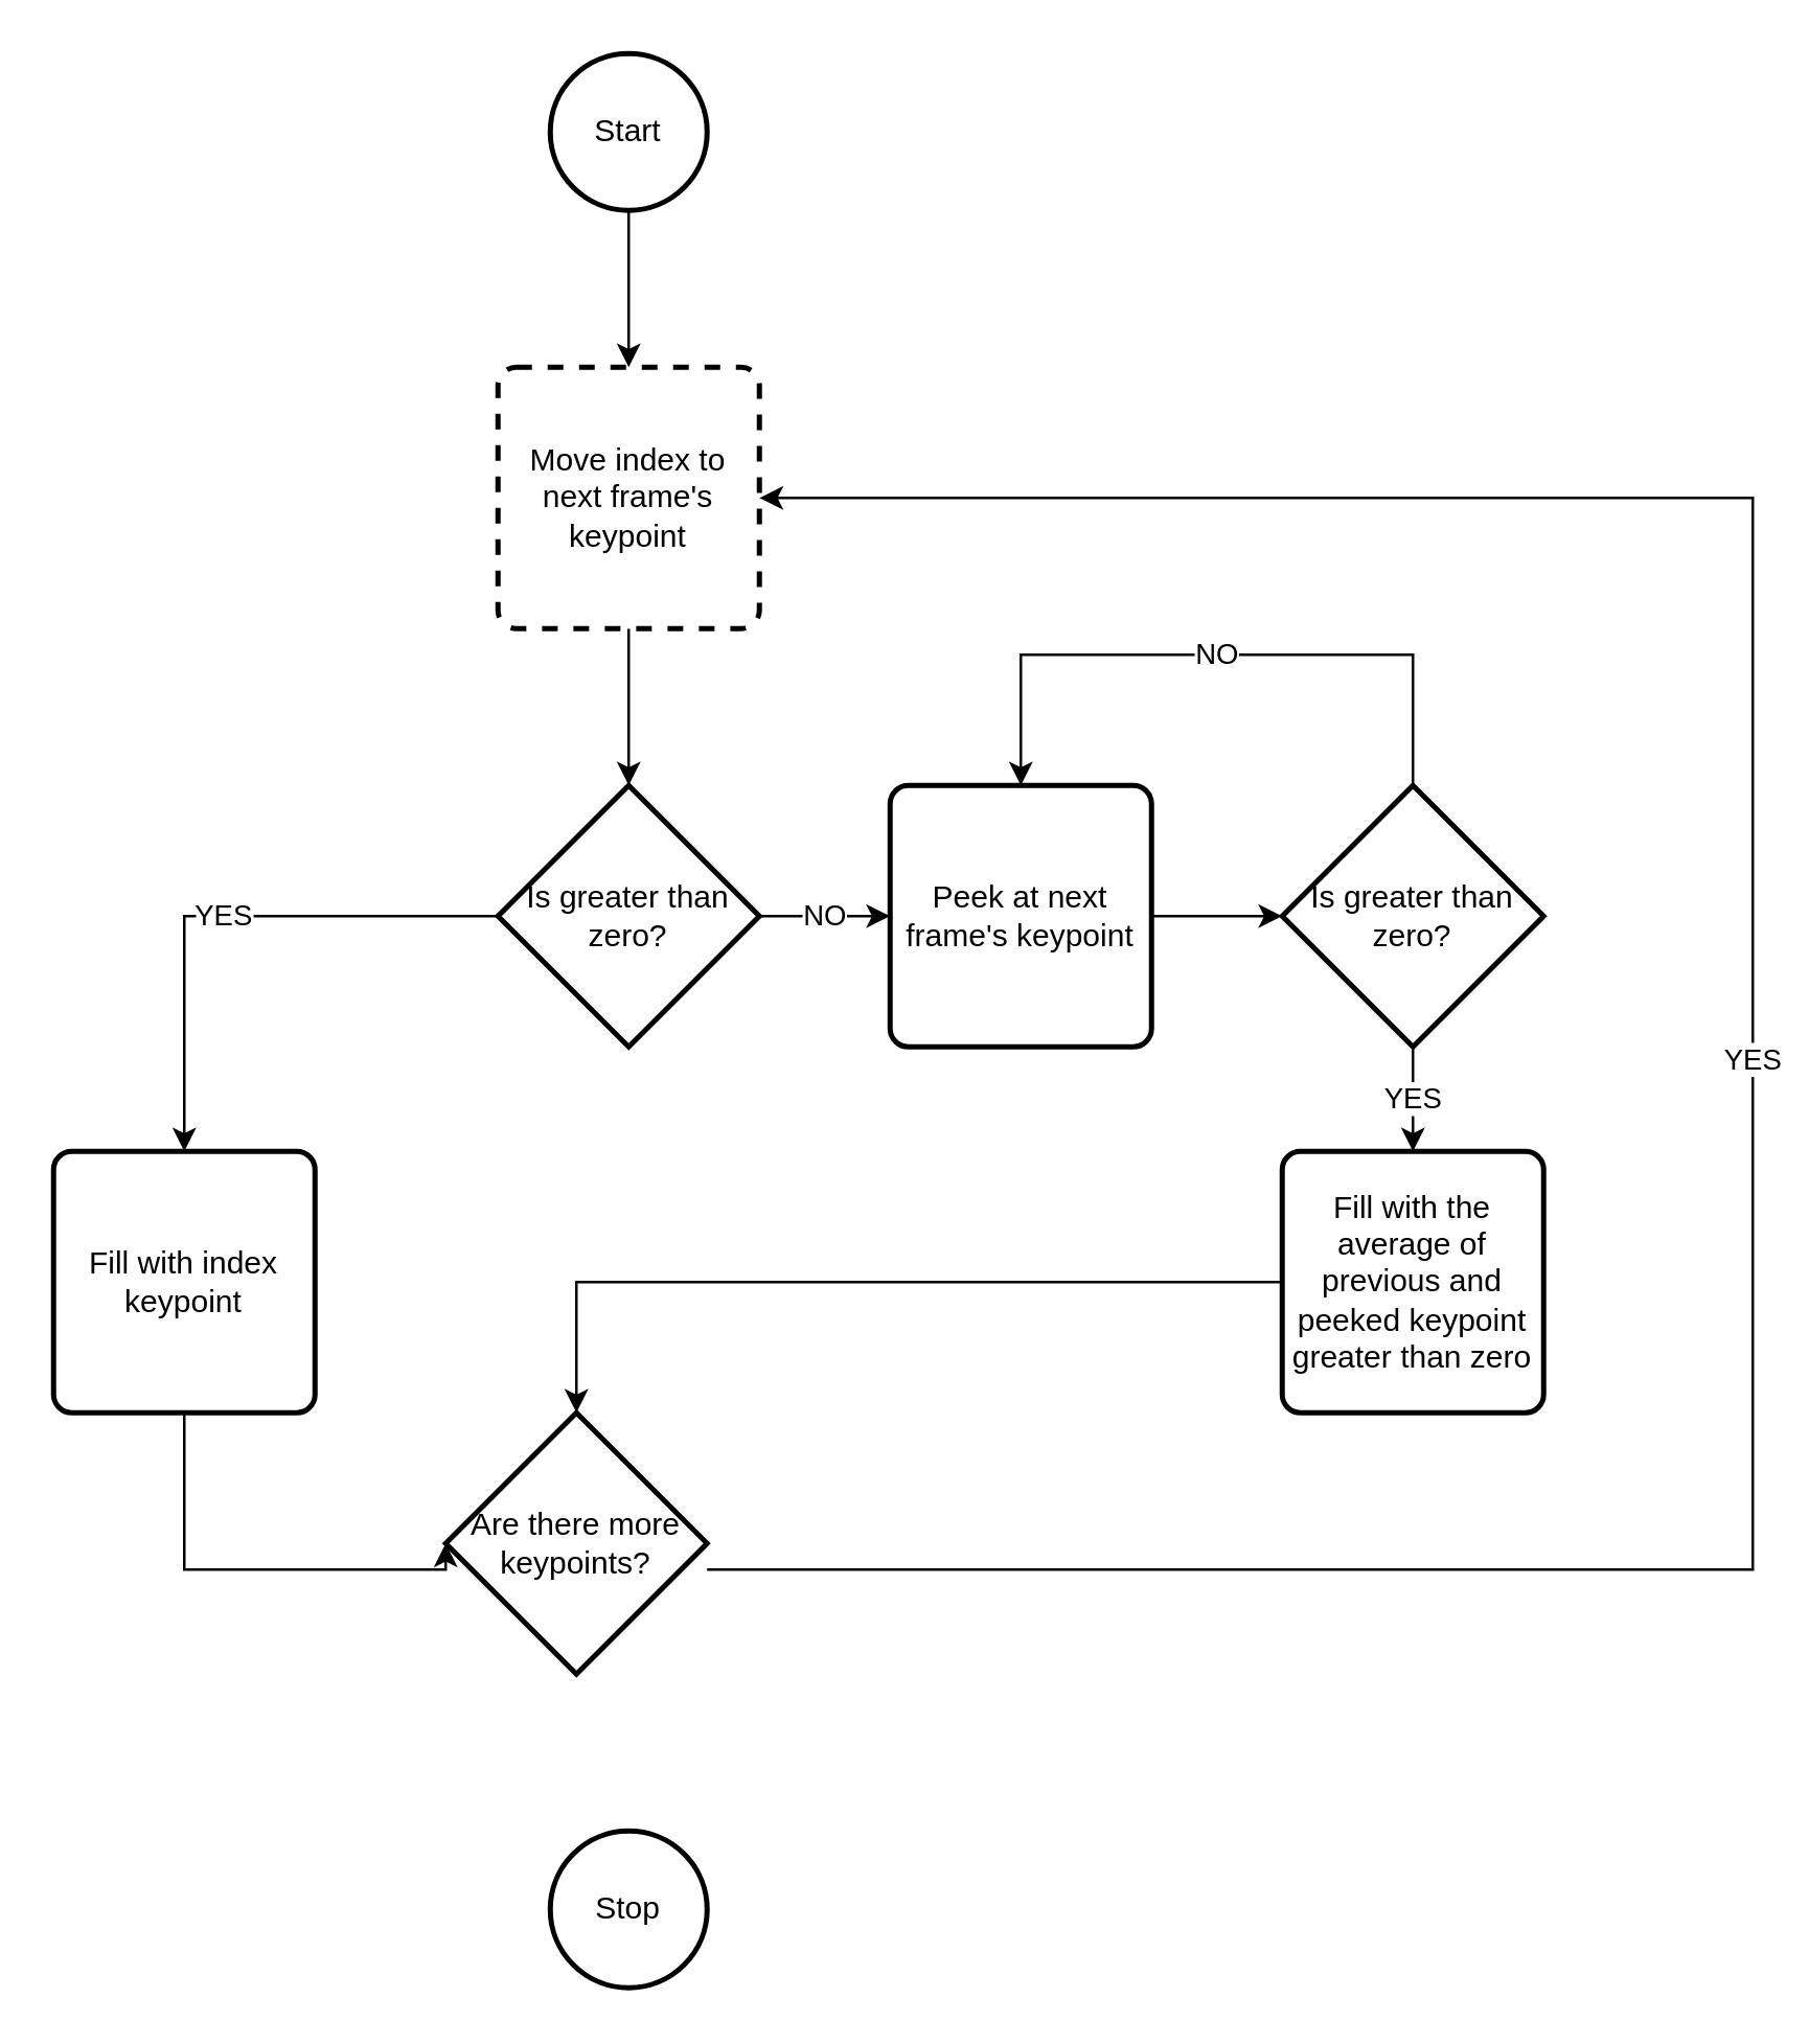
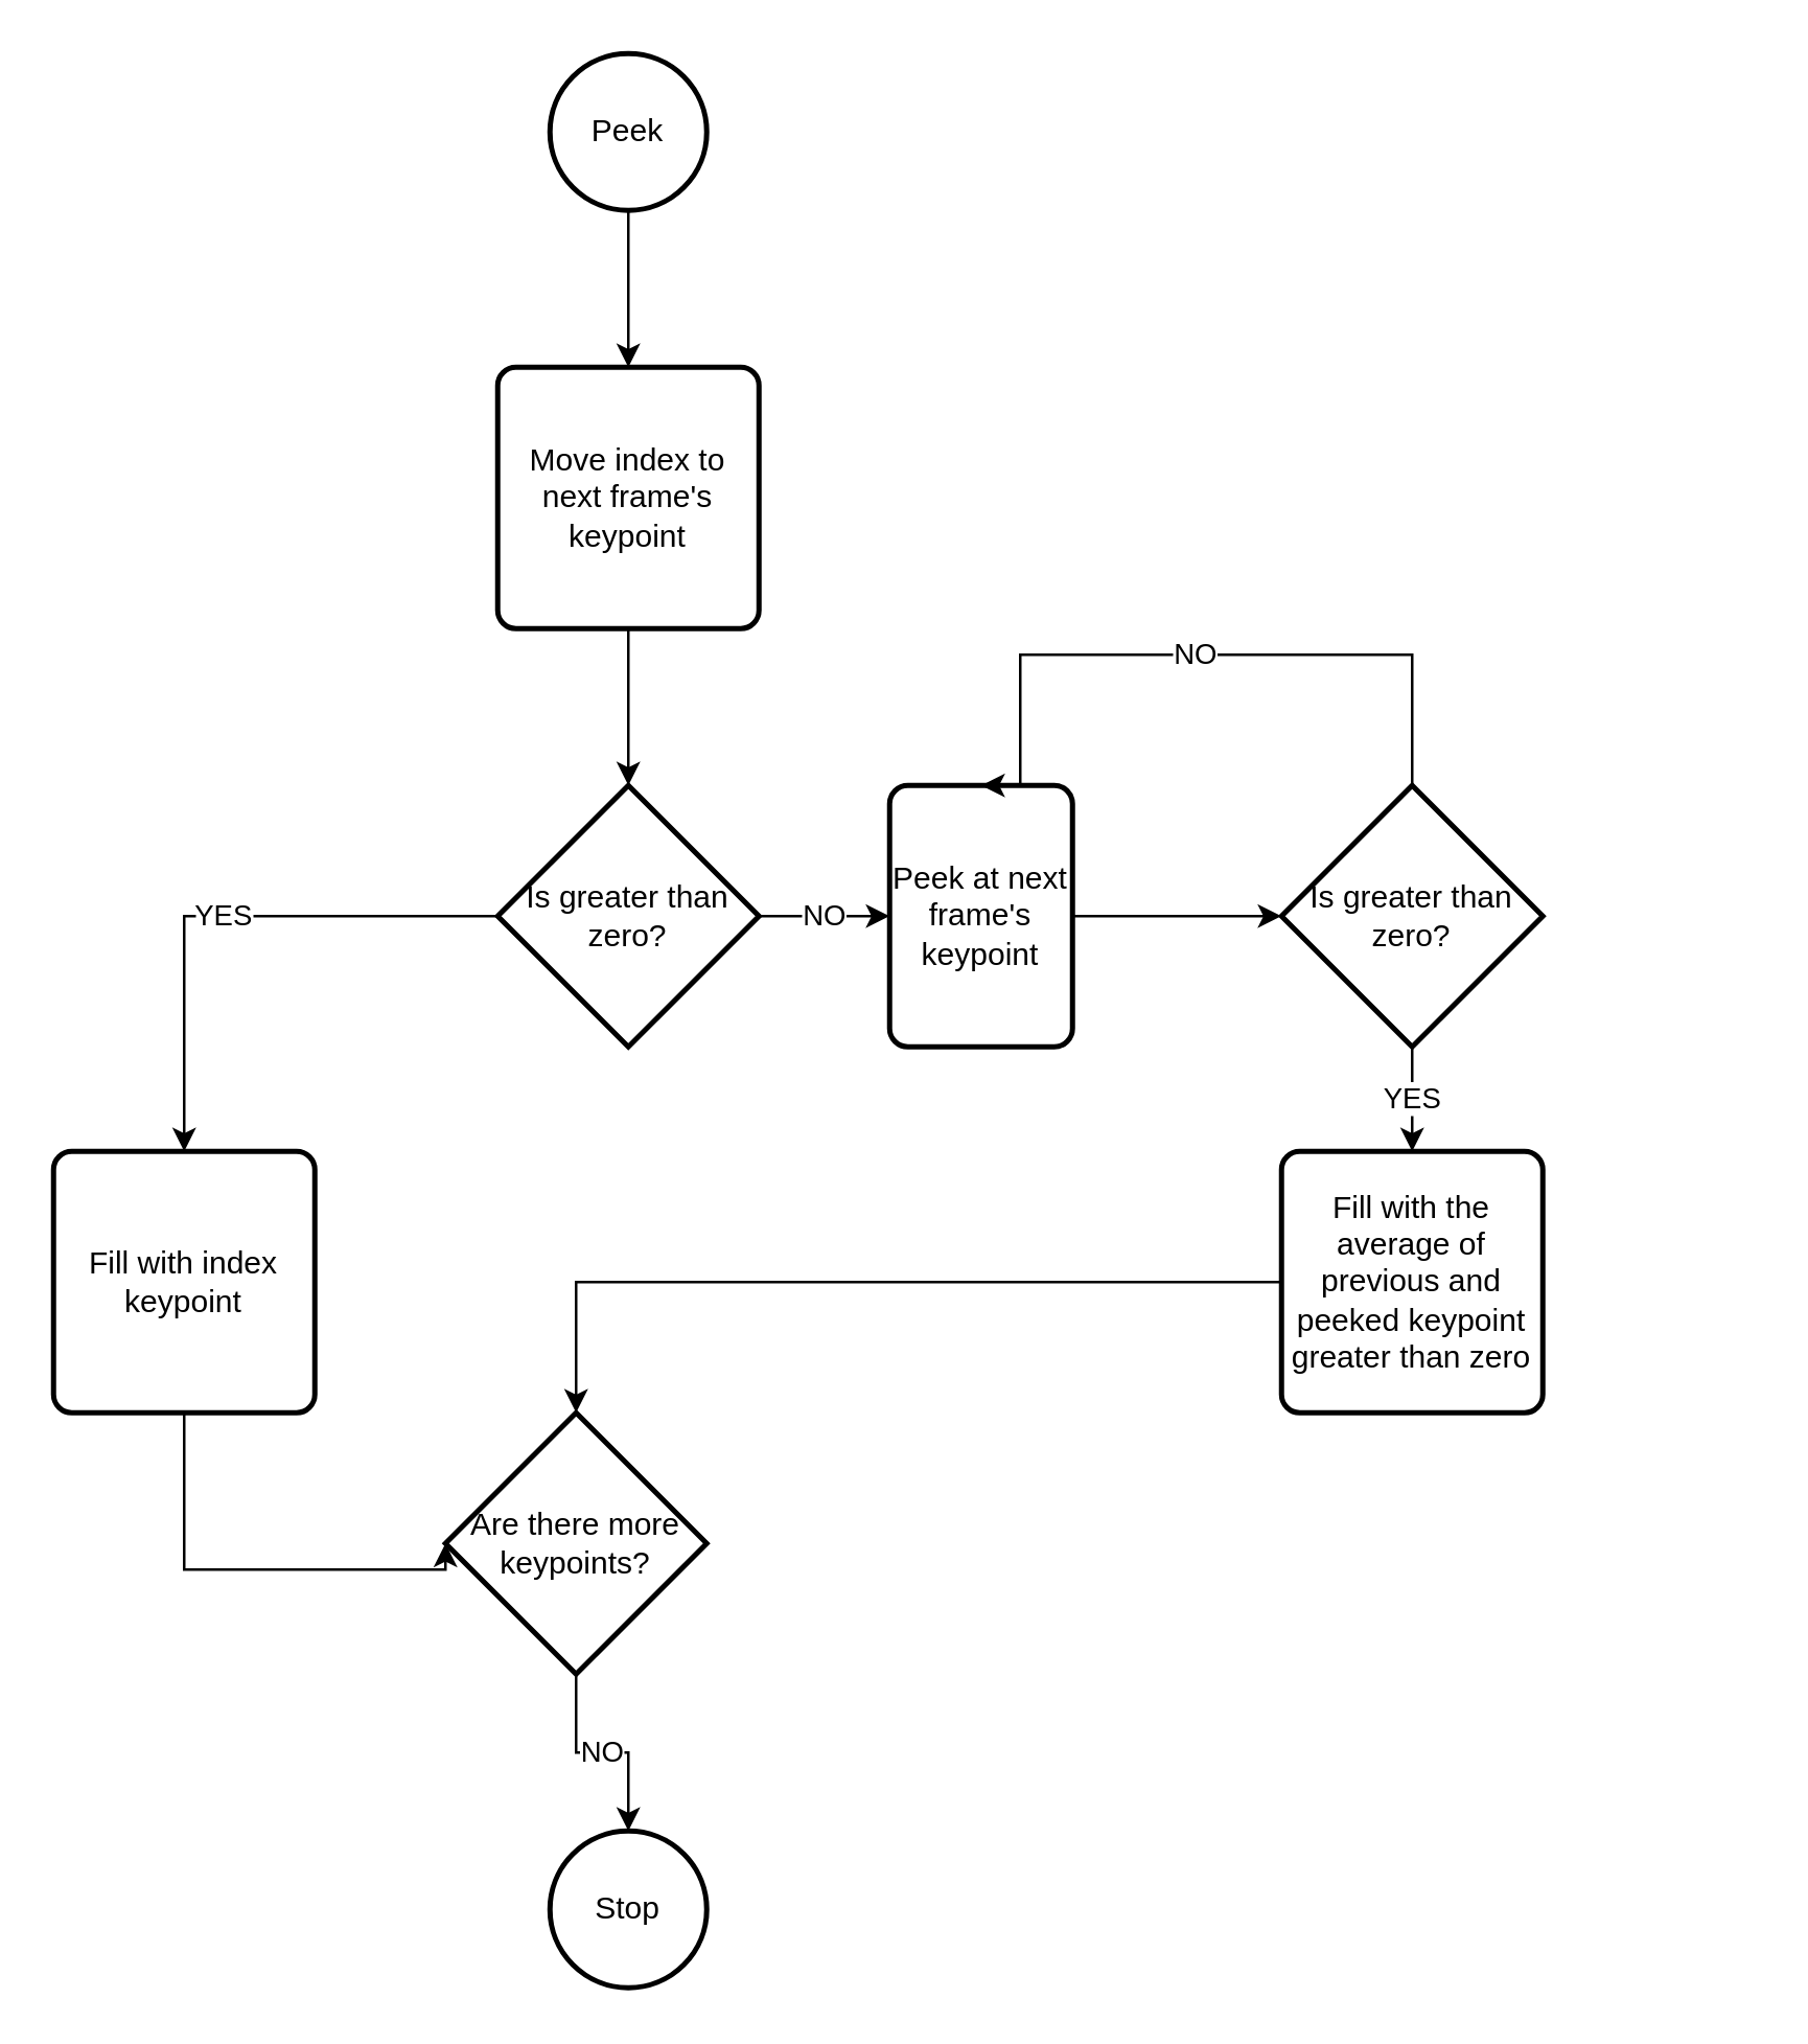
- <mxCell id="6" value="Start" style="strokeWidth=2;html=1;shape=mxgraph.flowchart.start_2;whiteSpace=wrap;" vertex="1" parent="1"><mxGeometry x="210" y="20" width="60" height="60" as="geometry" /></mxCell>
+ <mxCell id="6" value="Peek" style="strokeWidth=2;html=1;shape=mxgraph.flowchart.start_2;whiteSpace=wrap;" vertex="1" parent="1"><mxGeometry x="210" y="20" width="60" height="60" as="geometry" /></mxCell>
- <mxCell id="8" value="Move index to next frame's keypoint" style="rounded=1;whiteSpace=wrap;html=1;absoluteArcSize=1;arcSize=14;strokeWidth=2;dashed=1;" vertex="1" parent="1"><mxGeometry x="190" y="140" width="100" height="100" as="geometry" /></mxCell>
+ <mxCell id="8" value="Move index to next frame's keypoint" style="rounded=1;whiteSpace=wrap;html=1;absoluteArcSize=1;arcSize=14;strokeWidth=2;" vertex="1" parent="1"><mxGeometry x="190" y="140" width="100" height="100" as="geometry" /></mxCell>
- <mxCell id="16" value="Peek at next frame's keypoint" style="rounded=1;whiteSpace=wrap;html=1;absoluteArcSize=1;arcSize=14;strokeWidth=2;" vertex="1" parent="1"><mxGeometry x="340" y="300" width="100" height="100" as="geometry" /></mxCell>
+ <mxCell id="16" value="Peek at next frame's keypoint" style="rounded=1;whiteSpace=wrap;html=1;absoluteArcSize=1;arcSize=14;strokeWidth=2;" vertex="1" parent="1"><mxGeometry x="340" y="300" width="70" height="100" as="geometry" /></mxCell>
- <mxCell id="12" value="YES" style="edgeStyle=orthogonalEdgeStyle;rounded=0;orthogonalLoop=1;jettySize=auto;html=1;entryX=1;entryY=0.5;entryDx=0;entryDy=0;" edge="1" parent="1" source="13" target="8"><mxGeometry relative="1" as="geometry"><Array as="points"><mxPoint x="670" y="600" /><mxPoint x="670" y="190" /></Array></mxGeometry></mxCell>
+ <mxCell id="11" value="NO" style="edgeStyle=orthogonalEdgeStyle;rounded=0;orthogonalLoop=1;jettySize=auto;html=1;entryX=0.5;entryY=0;entryDx=0;entryDy=0;entryPerimeter=0;" edge="1" parent="1" source="13" target="14"><mxGeometry relative="1" as="geometry" /></mxCell>
